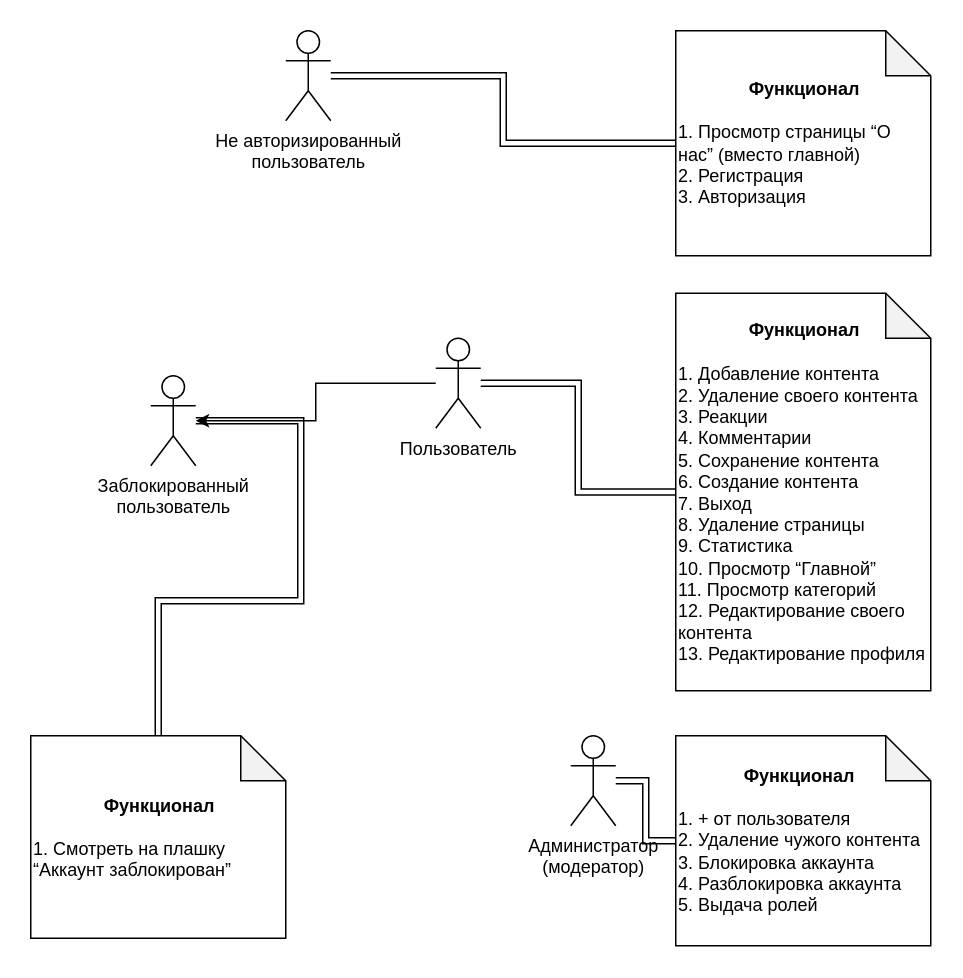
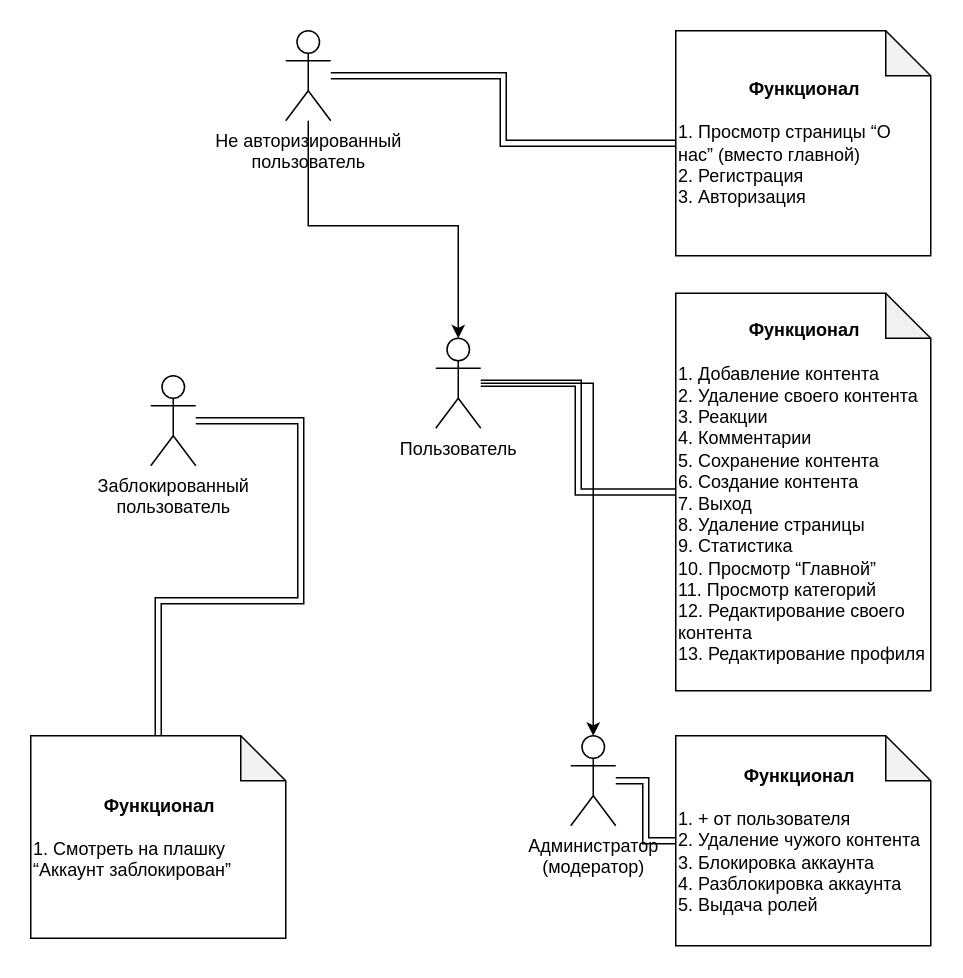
+ <mxCell id="13" style="edgeStyle=orthogonalEdgeStyle;rounded=0;orthogonalLoop=1;jettySize=auto;html=1;entryX=0.5;entryY=0;entryDx=0;entryDy=0;entryPerimeter=0;" edge="1" parent="1" source="2" target="4"><mxGeometry relative="1" as="geometry"><Array as="points"><mxPoint x="205" y="150" /><mxPoint x="305" y="150" /></Array></mxGeometry></mxCell>
- <mxCell id="6" style="edgeStyle=orthogonalEdgeStyle;rounded=0;orthogonalLoop=1;jettySize=auto;html=1;" edge="1" parent="1" source="4" target="3"><mxGeometry relative="1" as="geometry" /></mxCell>
+ <mxCell id="6" style="edgeStyle=orthogonalEdgeStyle;rounded=0;orthogonalLoop=1;jettySize=auto;html=1;entryX=0.5;entryY=0;entryDx=0;entryDy=0;entryPerimeter=0;" edge="1" parent="1" source="4" target="5"><mxGeometry relative="1" as="geometry" /></mxCell>
